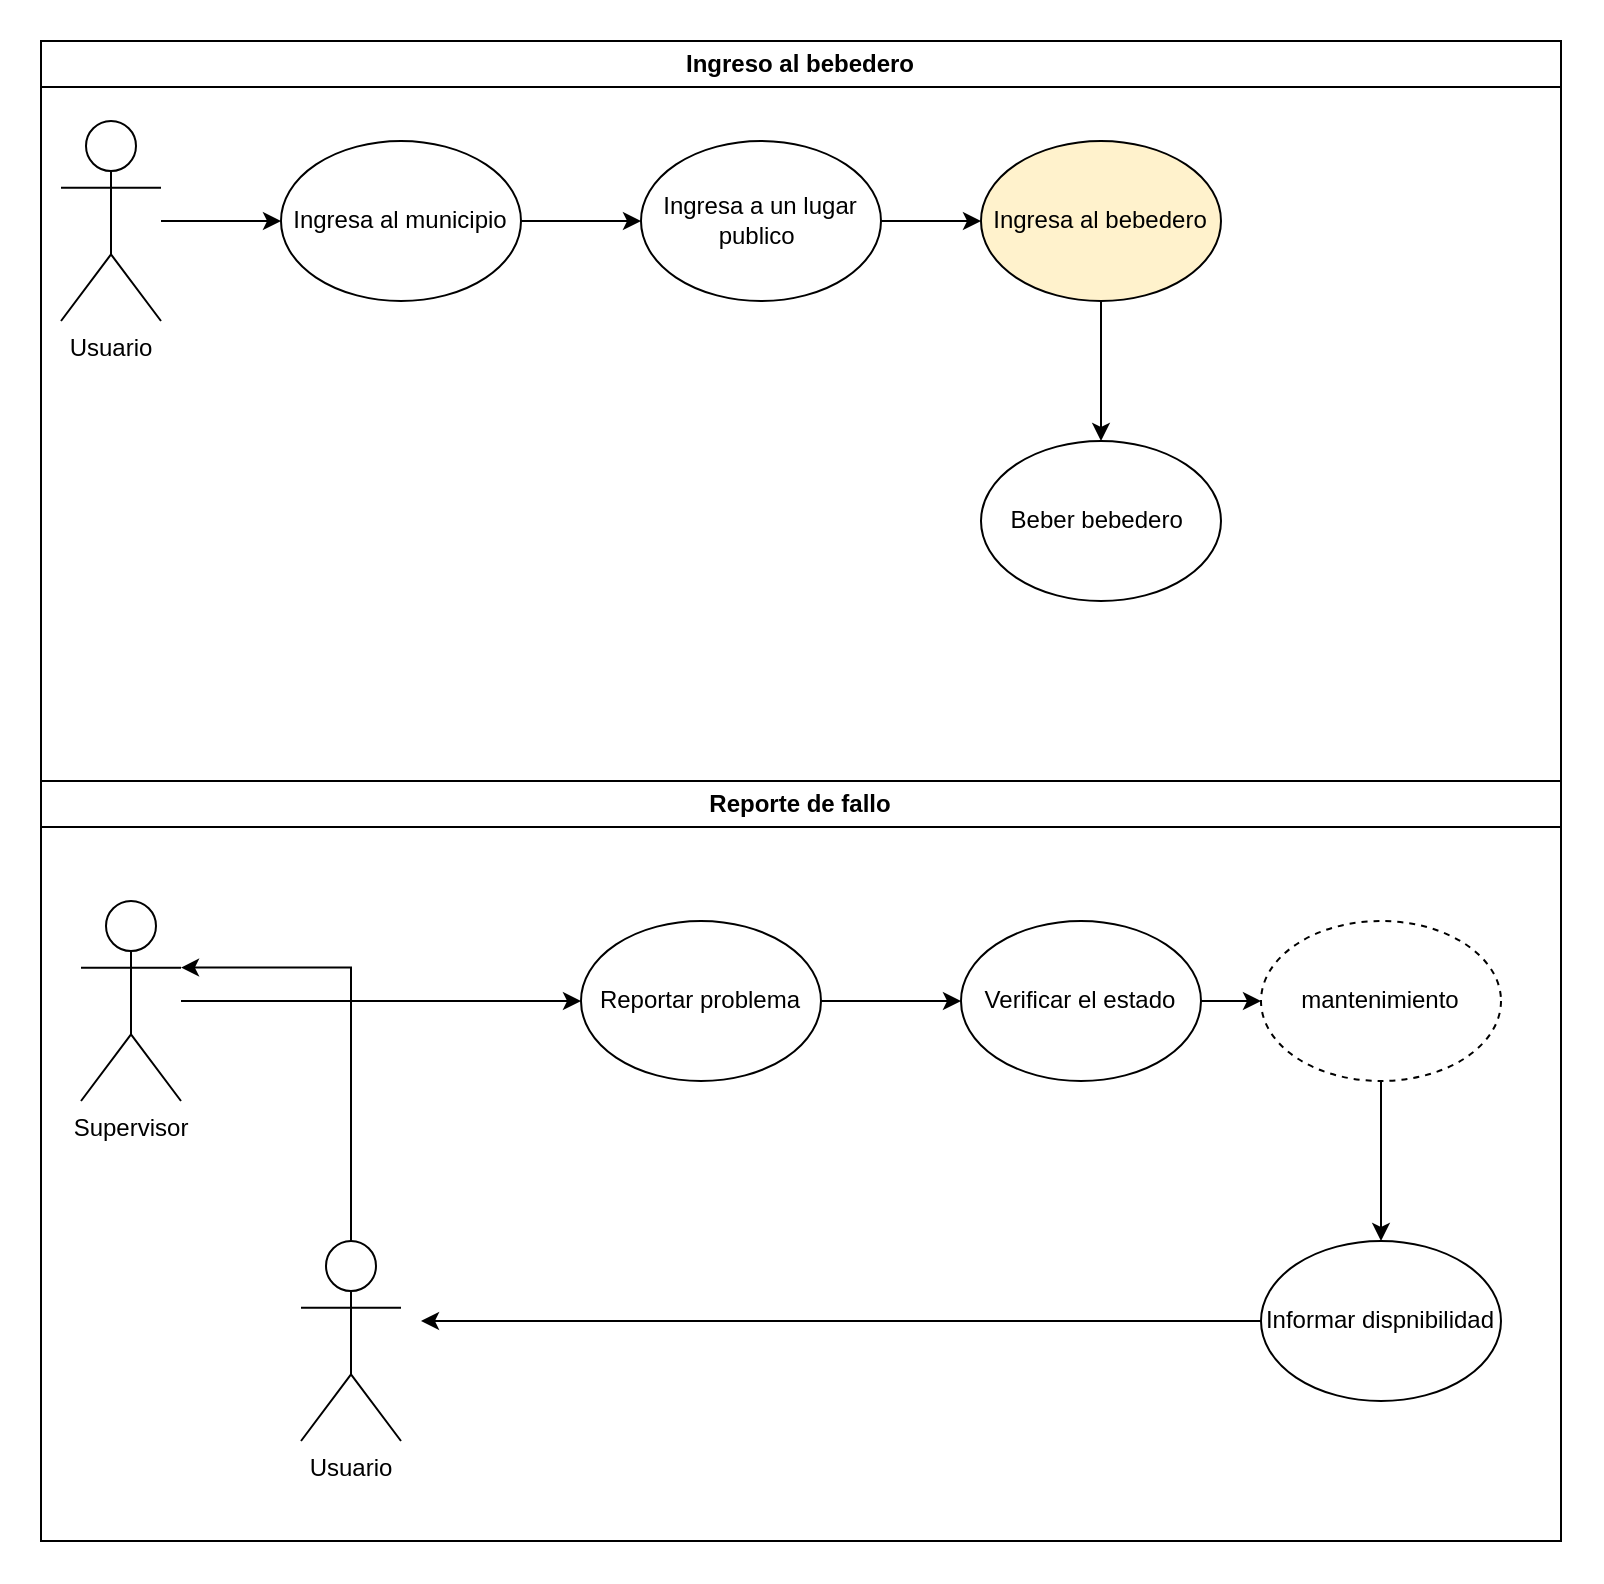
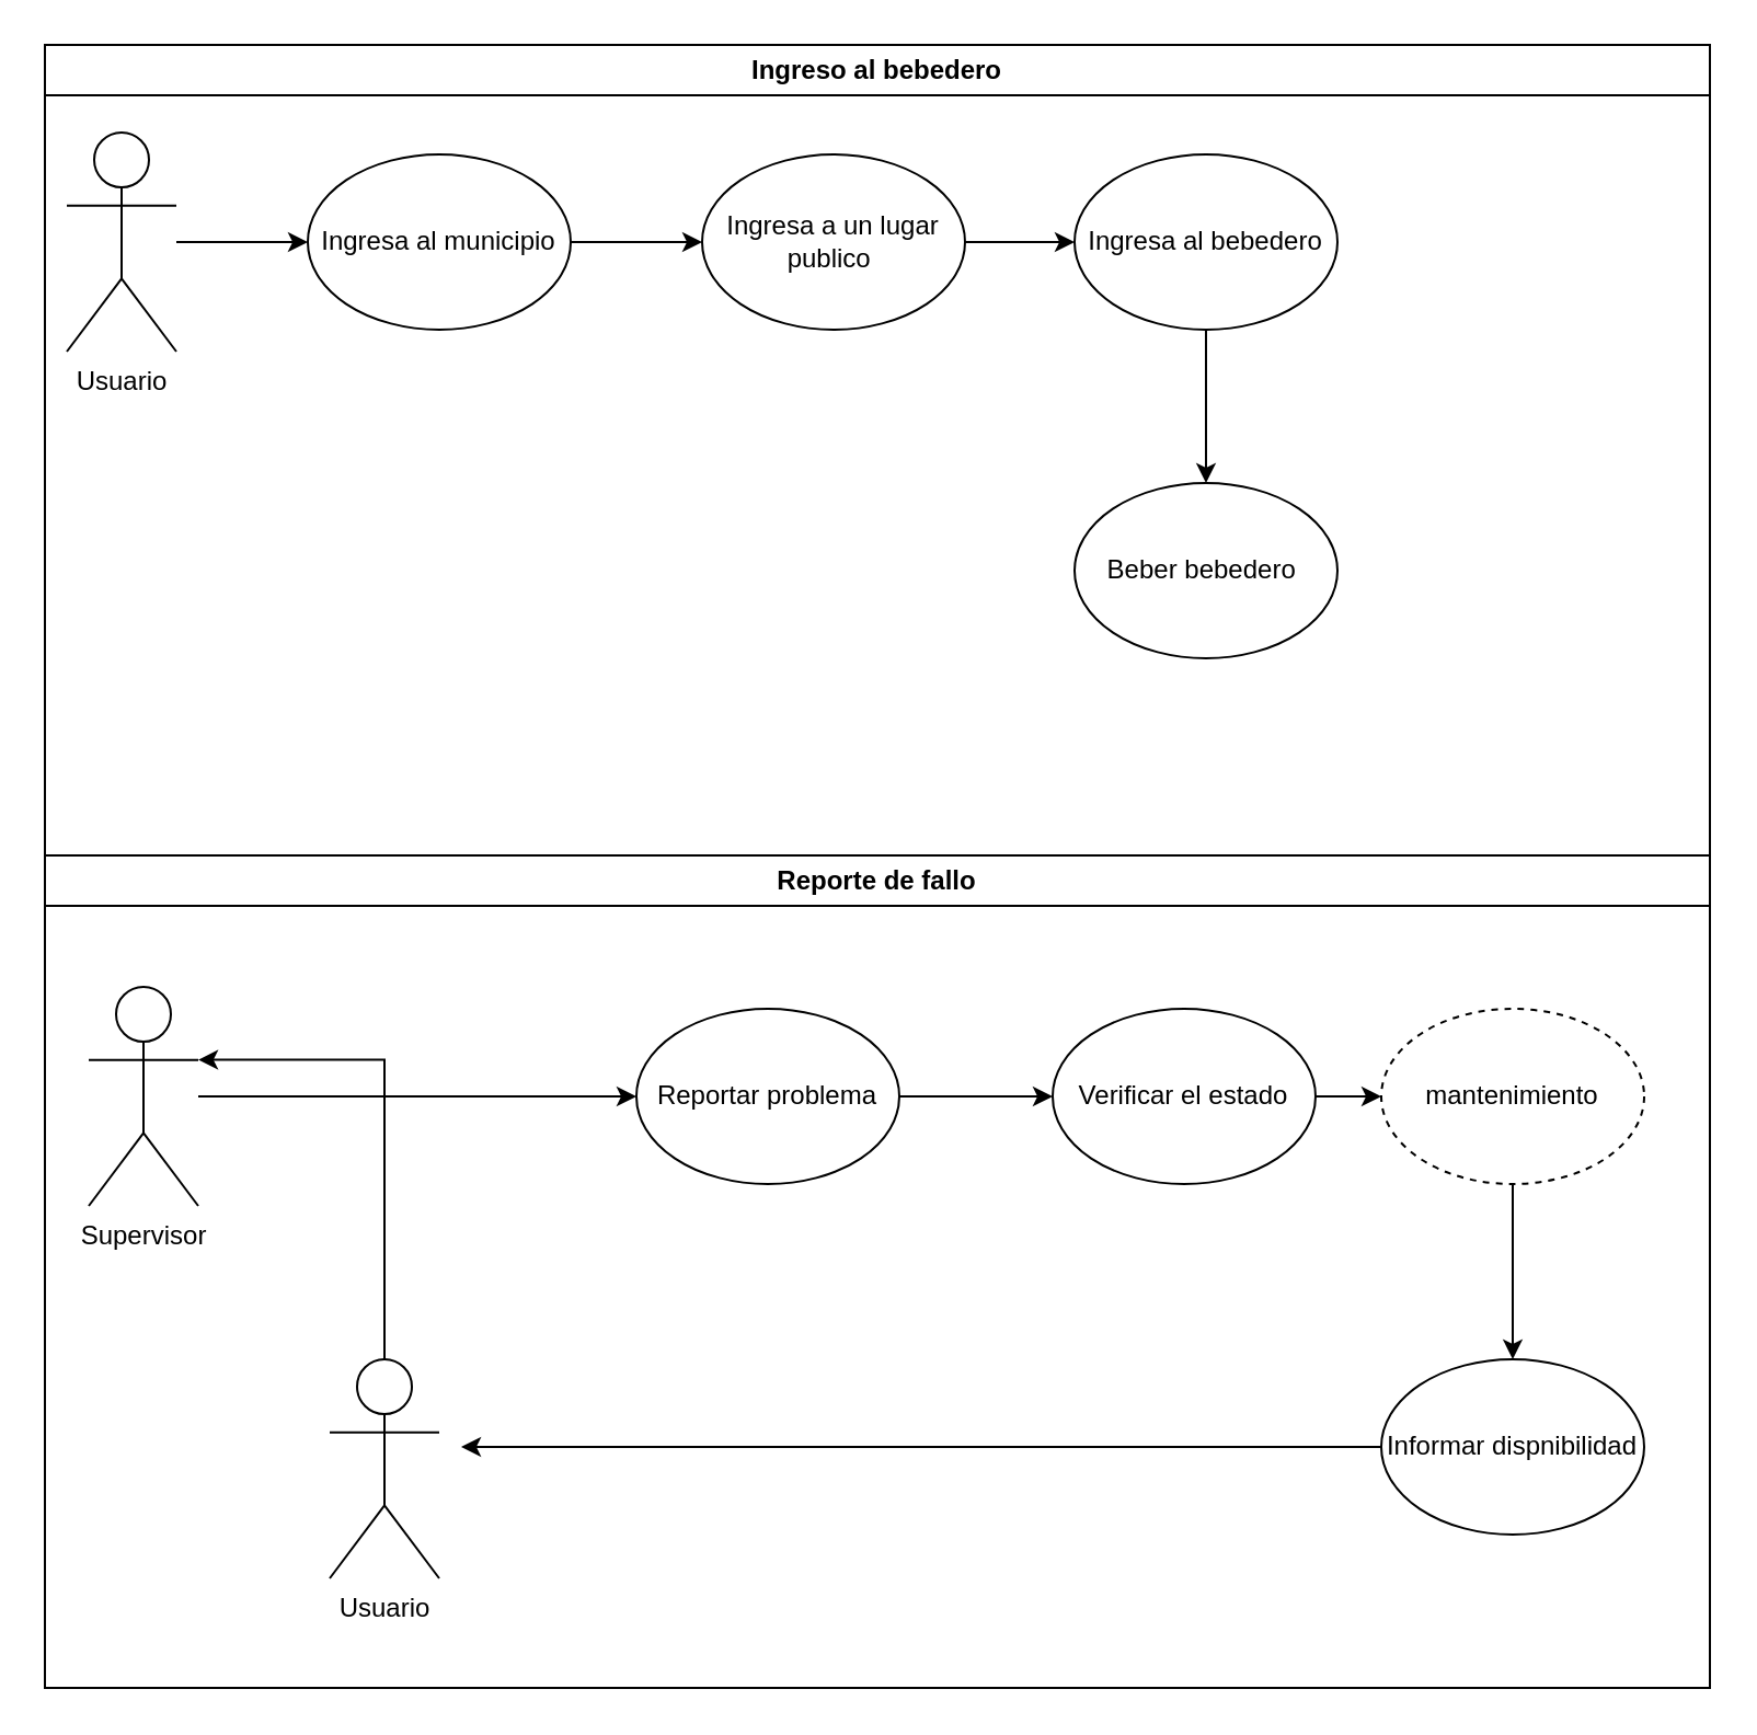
- <mxCell id="7" value="Ingresa al bebedero" style="ellipse;whiteSpace=wrap;html=1;fillColor=#fff2cc;" vertex="1" parent="1"><mxGeometry x="490" y="70" width="120" height="80" as="geometry" /></mxCell>
+ <mxCell id="7" value="Ingresa al bebedero" style="ellipse;whiteSpace=wrap;html=1;" vertex="1" parent="1"><mxGeometry x="490" y="70" width="120" height="80" as="geometry" /></mxCell>
